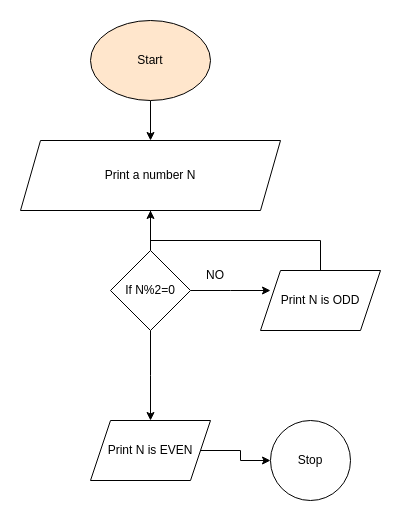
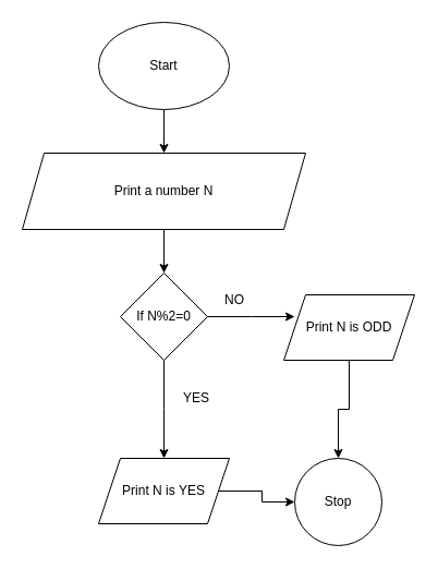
- <mxCell id="3" value="Start" style="ellipse;whiteSpace=wrap;html=1;fillColor=#ffe6cc;" vertex="1" parent="1"><mxGeometry x="90" y="20" width="120" height="80" as="geometry" /></mxCell>
+ <mxCell id="3" value="Start" style="ellipse;whiteSpace=wrap;html=1;" vertex="1" parent="1"><mxGeometry x="90" y="20" width="120" height="80" as="geometry" /></mxCell>
- <mxCell id="11" value="" style="edgeStyle=orthogonalEdgeStyle;rounded=0;orthogonalLoop=1;jettySize=auto;html=1;" edge="1" parent="1" source="12" target="5"><mxGeometry relative="1" as="geometry" /></mxCell>
+ <mxCell id="11" value="" style="edgeStyle=orthogonalEdgeStyle;rounded=0;orthogonalLoop=1;jettySize=auto;html=1;" edge="1" parent="1" source="12" target="13"><mxGeometry relative="1" as="geometry" /></mxCell>
- <mxCell id="4" value="" style="edgeStyle=orthogonalEdgeStyle;rounded=0;orthogonalLoop=1;jettySize=auto;html=1;endArrow=none;" edge="1" parent="1" source="5" target="8"><mxGeometry relative="1" as="geometry"><mxPoint x="150" y="290" as="targetPoint" /></mxGeometry></mxCell>
+ <mxCell id="4" value="" style="edgeStyle=orthogonalEdgeStyle;rounded=0;orthogonalLoop=1;jettySize=auto;html=1;" edge="1" parent="1" source="5" target="8"><mxGeometry relative="1" as="geometry"><mxPoint x="150" y="290" as="targetPoint" /></mxGeometry></mxCell>
+ <mxCell id="14" value="YES" style="text;html=1;align=center;verticalAlign=middle;whiteSpace=wrap;rounded=0;" vertex="1" parent="1"><mxGeometry x="150" y="350" width="60" height="30" as="geometry" /></mxCell>
- <mxCell id="10" value="Print N is EVEN" style="shape=parallelogram;perimeter=parallelogramPerimeter;whiteSpace=wrap;html=1;fixedSize=1;" vertex="1" parent="1"><mxGeometry x="90" y="420" width="120" height="60" as="geometry" /></mxCell>
+ <mxCell id="10" value="Print N is YES" style="shape=parallelogram;perimeter=parallelogramPerimeter;whiteSpace=wrap;html=1;fixedSize=1;" vertex="1" parent="1"><mxGeometry x="90" y="420" width="120" height="60" as="geometry" /></mxCell>
